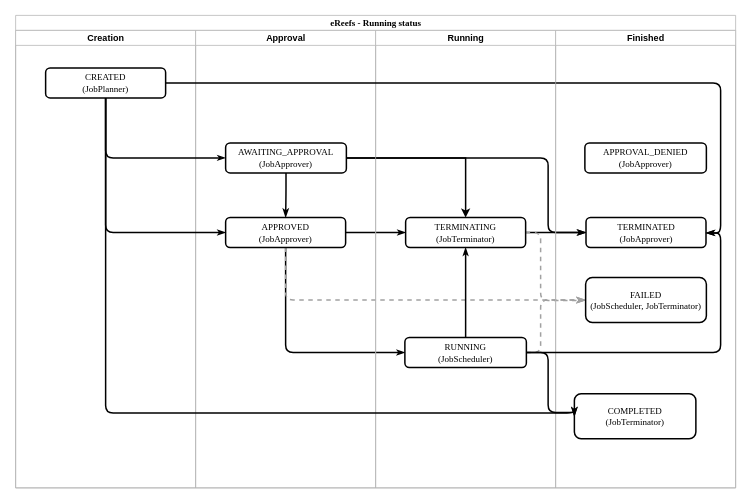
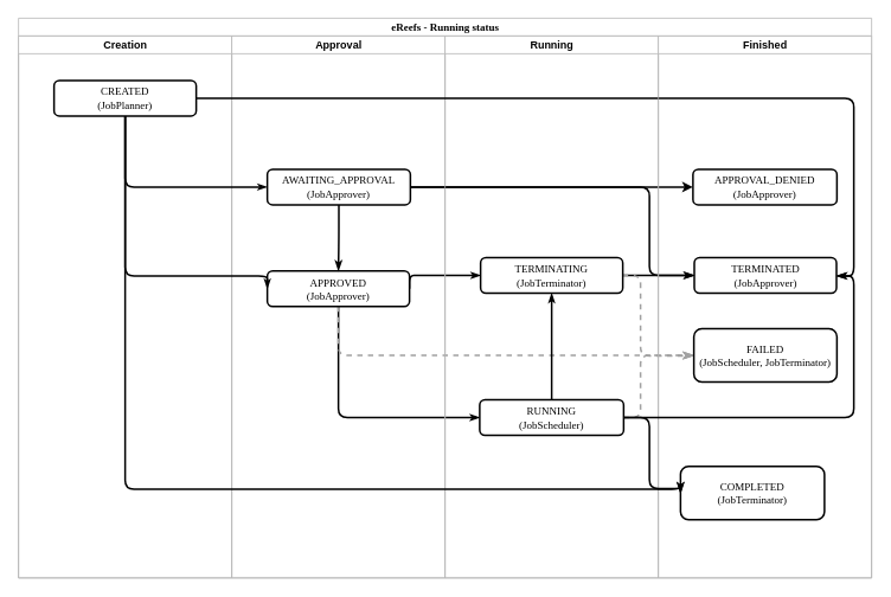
- <mxCell id="21" value="" style="edgeStyle=orthogonalEdgeStyle;rounded=0;orthogonalLoop=1;jettySize=auto;html=1;fontSize=12;strokeWidth=2;" parent="2" source="17" target="24" edge="1"><mxGeometry relative="1" as="geometry" /></mxCell>
+ <mxCell id="21" value="" style="edgeStyle=orthogonalEdgeStyle;rounded=0;orthogonalLoop=1;jettySize=auto;html=1;fontSize=12;strokeWidth=2;" parent="2" source="17" target="35" edge="1"><mxGeometry relative="1" as="geometry" /></mxCell>
- <mxCell id="18" value="APPROVED&lt;br&gt;(JobApprover)" style="rounded=1;whiteSpace=wrap;html=1;shadow=0;labelBackgroundColor=none;strokeColor=#000000;strokeWidth=2;fillColor=#ffffff;fontFamily=Verdana;fontSize=12;fontColor=#000000;align=center;fontStyle=0" parent="16" vertex="1"><mxGeometry x="40" y="249.5" width="160" height="40" as="geometry" /></mxCell>
+ <mxCell id="18" value="APPROVED&lt;br&gt;(JobApprover)" style="rounded=1;whiteSpace=wrap;html=1;shadow=0;labelBackgroundColor=none;strokeColor=#000000;strokeWidth=2;fillColor=#ffffff;fontFamily=Verdana;fontSize=12;fontColor=#000000;align=center;fontStyle=0" parent="16" vertex="1"><mxGeometry x="40" y="264.5" width="160" height="40" as="geometry" /></mxCell>
